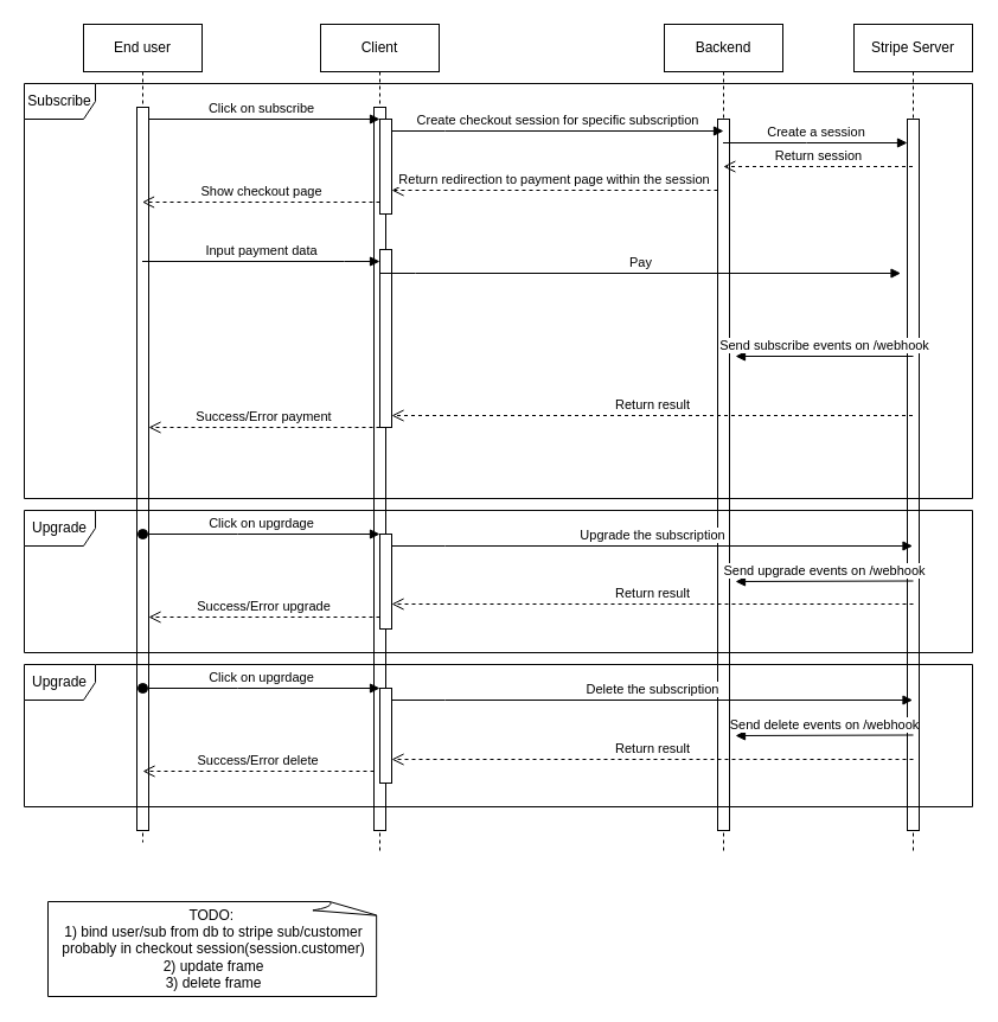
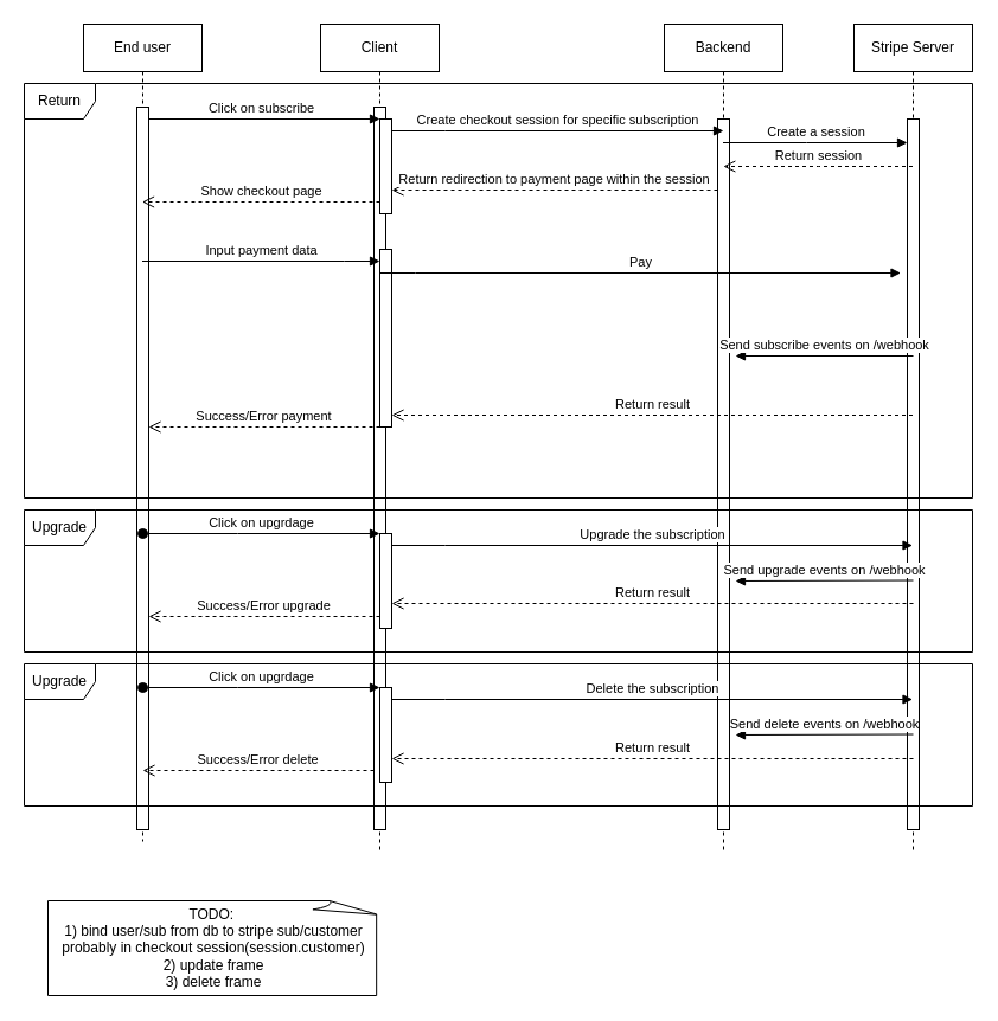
- <mxCell id="23" value="Subscribe" style="shape=umlFrame;whiteSpace=wrap;html=1;pointerEvents=0;" parent="1" vertex="1"><mxGeometry x="20" y="70" width="800" height="350" as="geometry" /></mxCell>
+ <mxCell id="23" value="Return" style="shape=umlFrame;whiteSpace=wrap;html=1;pointerEvents=0;" parent="1" vertex="1"><mxGeometry x="20" y="70" width="800" height="350" as="geometry" /></mxCell>
